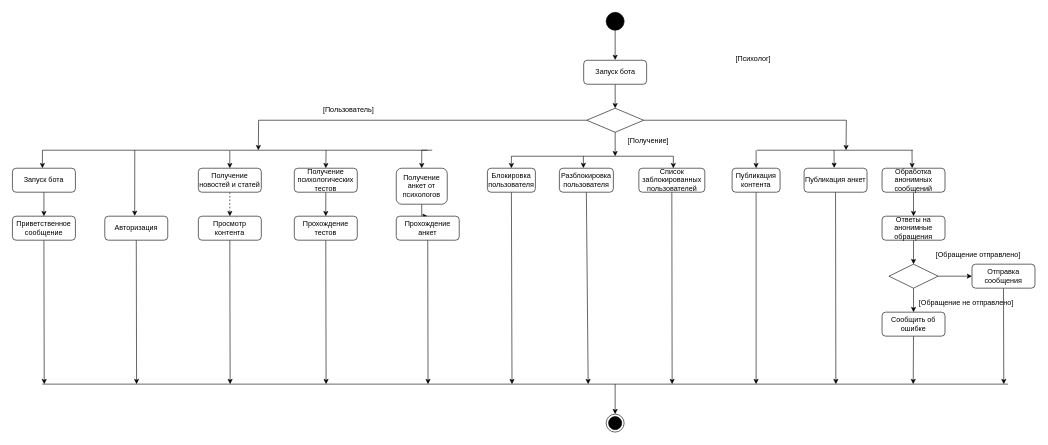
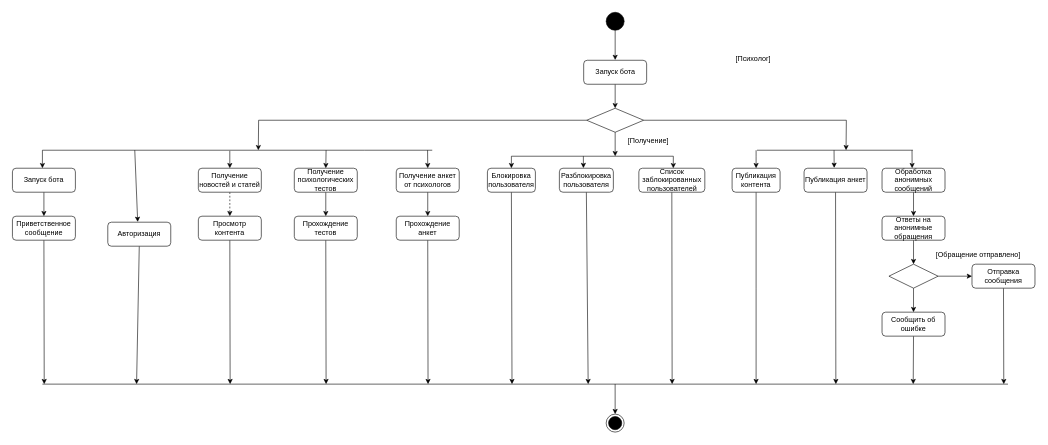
- <mxCell id="9" value="[Пользователь]" style="text;html=1;align=center;verticalAlign=middle;resizable=0;points=[];autosize=1;strokeColor=none;fillColor=none;" parent="1" vertex="1"><mxGeometry x="525" y="168" width="110" height="30" as="geometry" /></mxCell>
- <mxCell id="22" value="Получение анкет от психологов" style="rounded=1;whiteSpace=wrap;html=1;" parent="1" vertex="1"><mxGeometry x="660" y="280" width="85" height="60" as="geometry" /></mxCell>
+ <mxCell id="22" value="Получение анкет от психологов" style="rounded=1;whiteSpace=wrap;html=1;" parent="1" vertex="1"><mxGeometry x="660" y="280" width="105" height="40" as="geometry" /></mxCell>
- <mxCell id="16" value="Авторизация" style="rounded=1;whiteSpace=wrap;html=1;" parent="1" vertex="1"><mxGeometry x="174" y="360" width="105" height="40" as="geometry" /></mxCell>
+ <mxCell id="16" value="Авторизация" style="rounded=1;whiteSpace=wrap;html=1;" parent="1" vertex="1"><mxGeometry x="179" y="370" width="105" height="40" as="geometry" /></mxCell>
- <mxCell id="49" value="[Обращение не отправлено]" style="text;html=1;align=center;verticalAlign=middle;resizable=0;points=[];autosize=1;strokeColor=none;fillColor=none;" parent="1" vertex="1"><mxGeometry x="1520" y="490" width="180" height="30" as="geometry" /></mxCell>
